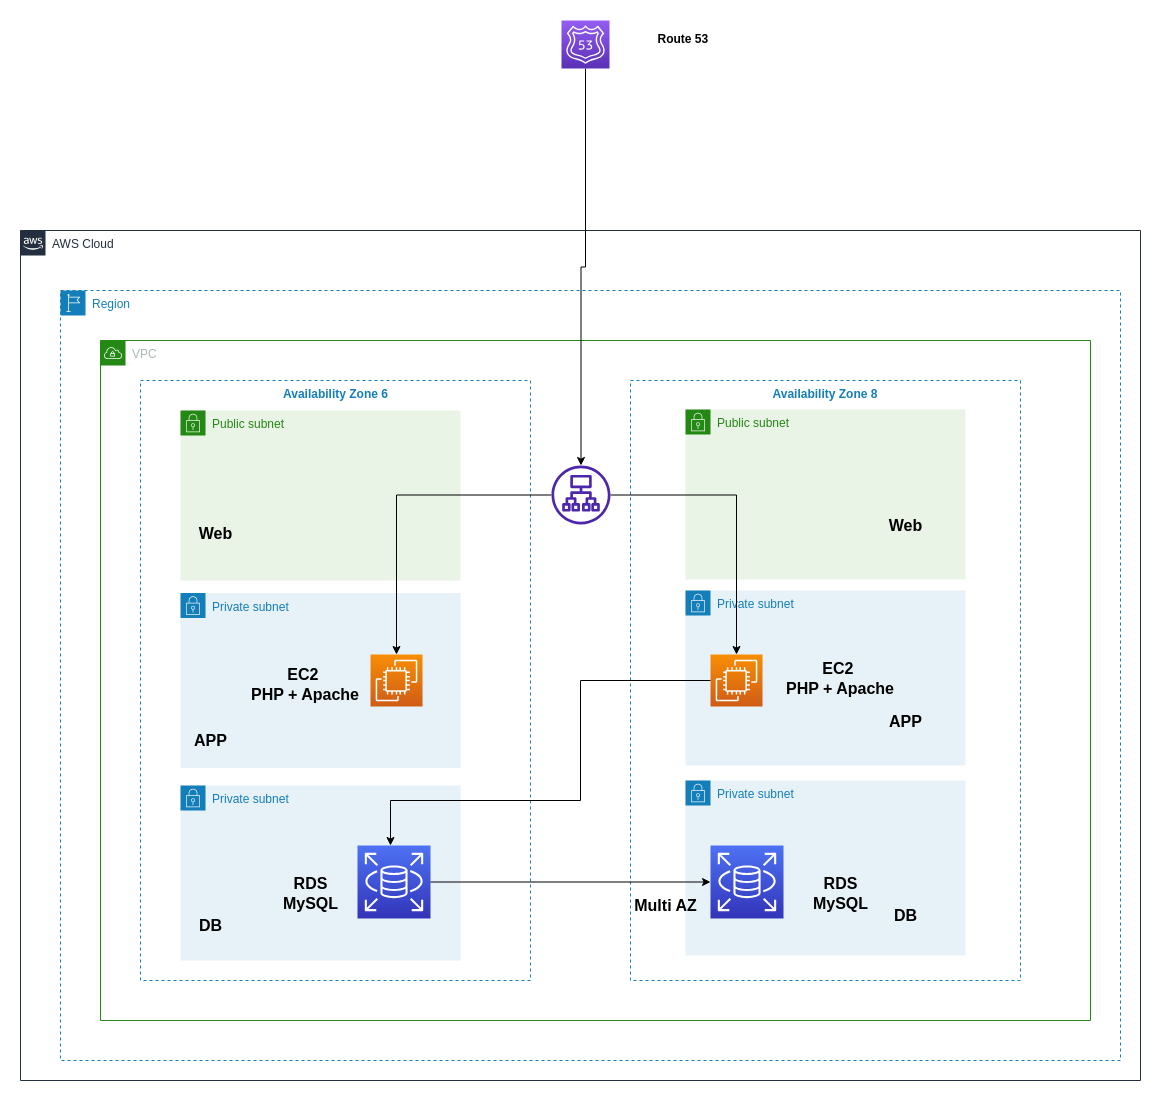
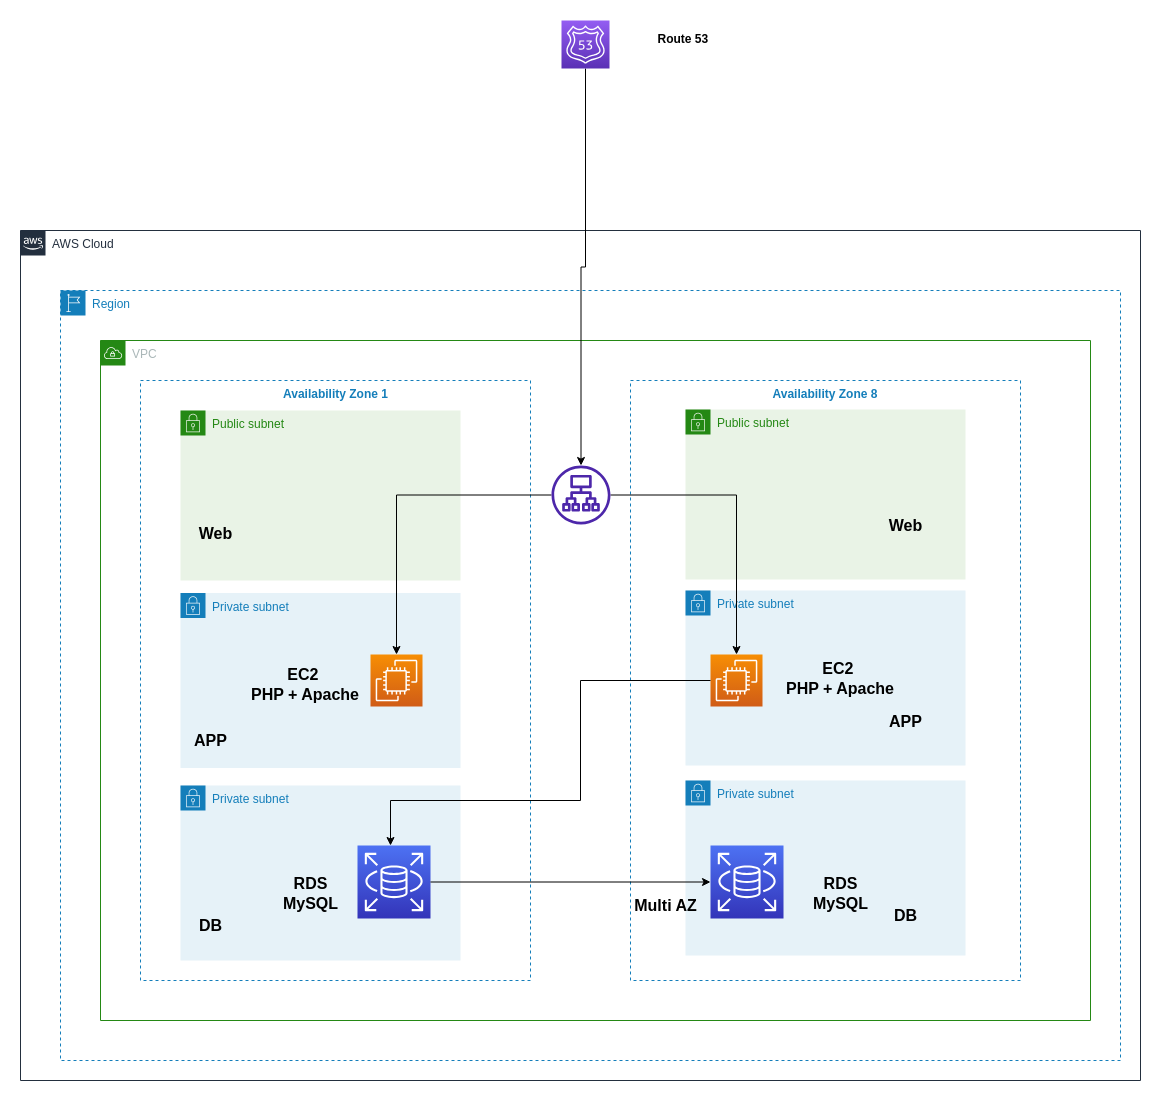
- <mxCell id="5" value="&lt;b&gt;Availability Zone 6&lt;/b&gt;" style="fillColor=none;strokeColor=#147EBA;dashed=1;verticalAlign=top;fontStyle=0;fontColor=#147EBA;html=1;" vertex="1" parent="4"><mxGeometry x="40" y="40" width="390" height="600" as="geometry" /></mxCell>
+ <mxCell id="5" value="&lt;b&gt;Availability Zone 1&lt;/b&gt;" style="fillColor=none;strokeColor=#147EBA;dashed=1;verticalAlign=top;fontStyle=0;fontColor=#147EBA;html=1;" vertex="1" parent="4"><mxGeometry x="40" y="40" width="390" height="600" as="geometry" /></mxCell>
